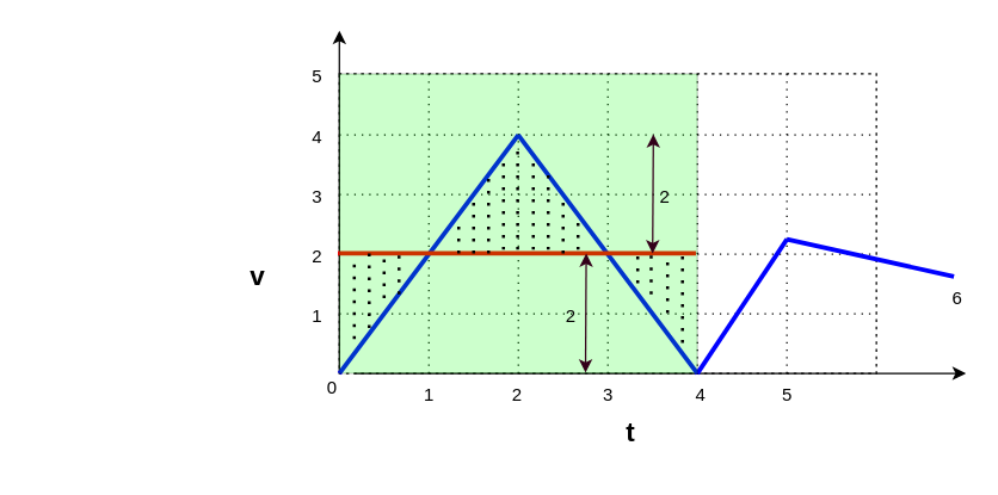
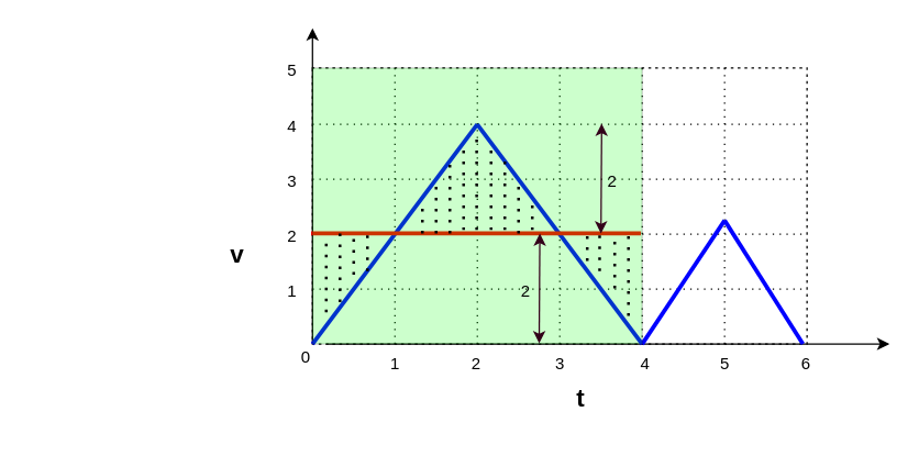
- <mxCell id="45" value="6" style="text;html=1;resizable=0;autosize=1;align=center;verticalAlign=middle;points=[];fillColor=none;strokeColor=none;rounded=0;" parent="1" vertex="1"><mxGeometry x="626" y="185" width="30" height="30" as="geometry" /></mxCell>
+ <mxCell id="45" value="6" style="text;html=1;resizable=0;autosize=1;align=center;verticalAlign=middle;points=[];fillColor=none;strokeColor=none;rounded=0;" parent="1" vertex="1"><mxGeometry x="571" y="250" width="30" height="30" as="geometry" /></mxCell>
